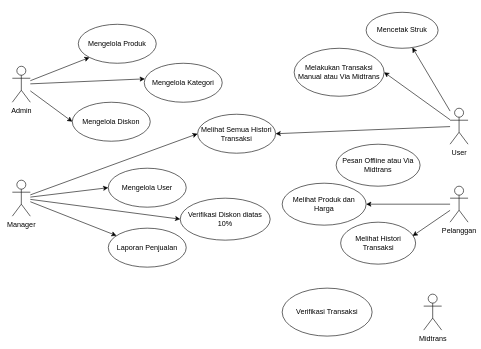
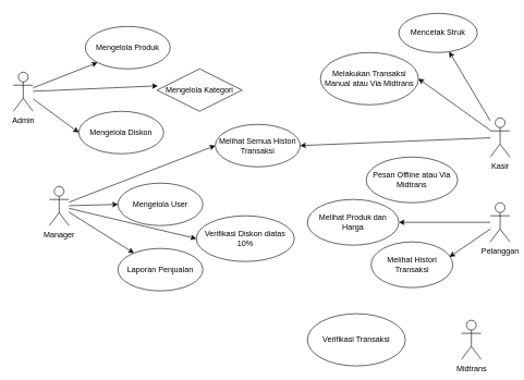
- <mxCell id="24" value="Mengelola Kategori" style="ellipse;whiteSpace=wrap;html=1;" vertex="1" parent="1"><mxGeometry x="240" y="105" width="130" height="65" as="geometry" /></mxCell>
+ <mxCell id="24" value="Mengelola Kategori" style="rhombus;whiteSpace=wrap;html=1;" vertex="1" parent="1"><mxGeometry x="240" y="105" width="130" height="65" as="geometry" /></mxCell>
- <mxCell id="8" value="User" style="shape=umlActor;verticalLabelPosition=bottom;verticalAlign=top;html=1;" vertex="1" parent="1"><mxGeometry x="750" y="180" width="30" height="60" as="geometry" /></mxCell>
+ <mxCell id="8" value="Kasir" style="shape=umlActor;verticalLabelPosition=bottom;verticalAlign=top;html=1;" vertex="1" parent="1"><mxGeometry x="750" y="180" width="30" height="60" as="geometry" /></mxCell>
- <mxCell id="12" value="Manager" style="shape=umlActor;verticalLabelPosition=bottom;verticalAlign=top;html=1;" vertex="1" parent="1"><mxGeometry x="20" y="300" width="30" height="60" as="geometry" /></mxCell>
+ <mxCell id="12" value="Manager" style="shape=umlActor;verticalLabelPosition=bottom;verticalAlign=top;html=1;" vertex="1" parent="1"><mxGeometry x="75" y="285" width="30" height="60" as="geometry" /></mxCell>
